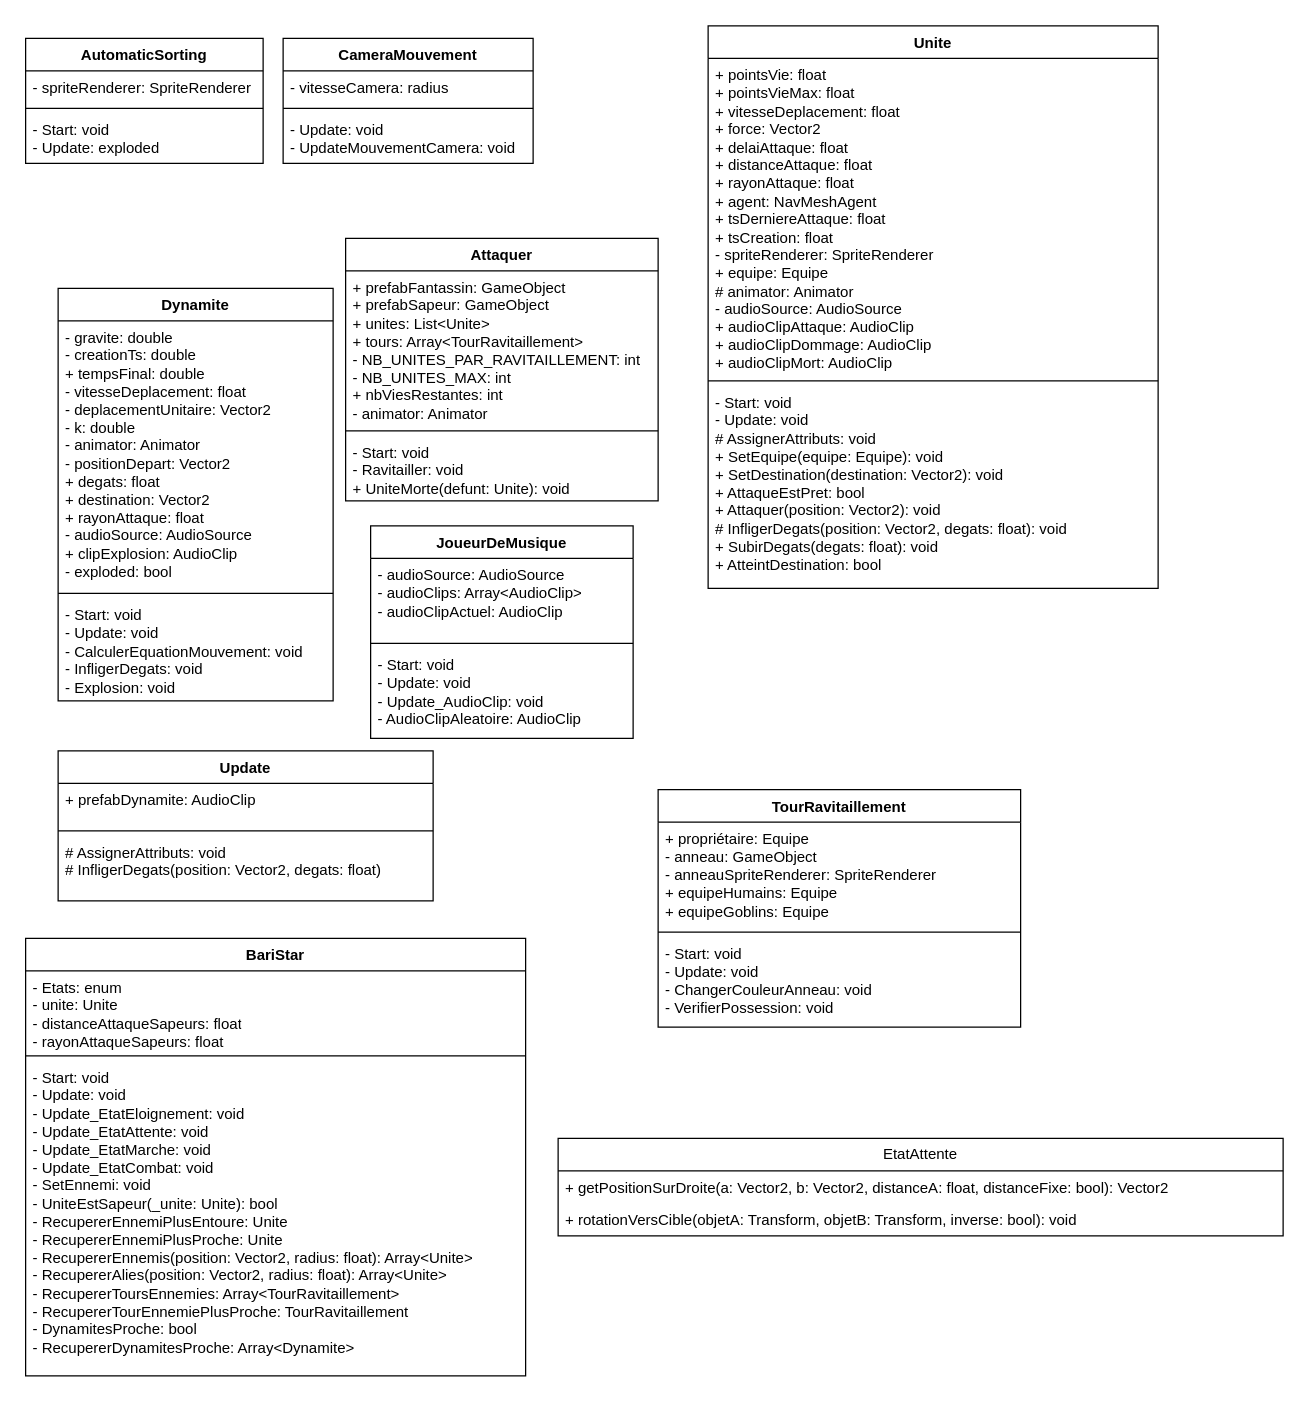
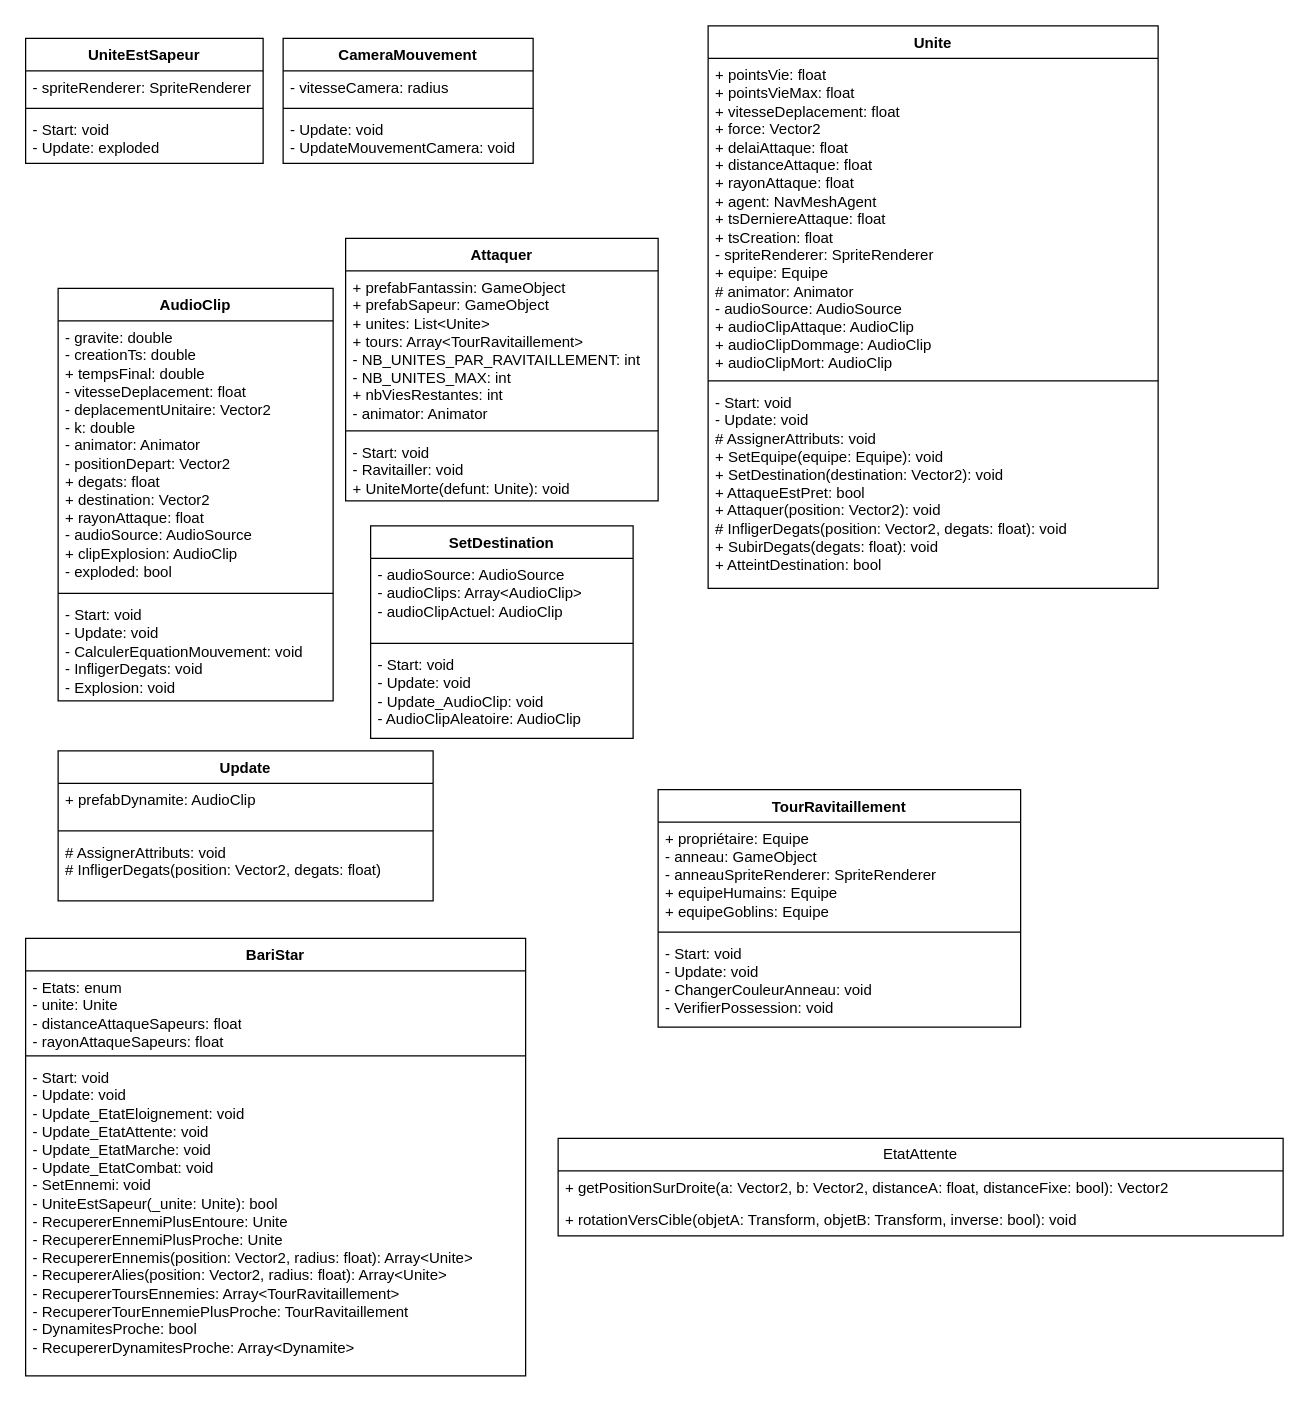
- <mxCell id="6" value="AutomaticSorting" style="swimlane;fontStyle=1;align=center;verticalAlign=top;childLayout=stackLayout;horizontal=1;startSize=26;horizontalStack=0;resizeParent=1;resizeParentMax=0;resizeLast=0;collapsible=1;marginBottom=0;whiteSpace=wrap;html=1;" vertex="1" parent="1"><mxGeometry x="20" y="30" width="190" height="100" as="geometry" /></mxCell>
+ <mxCell id="6" value="UniteEstSapeur" style="swimlane;fontStyle=1;align=center;verticalAlign=top;childLayout=stackLayout;horizontal=1;startSize=26;horizontalStack=0;resizeParent=1;resizeParentMax=0;resizeLast=0;collapsible=1;marginBottom=0;whiteSpace=wrap;html=1;" vertex="1" parent="1"><mxGeometry x="20" y="30" width="190" height="100" as="geometry" /></mxCell>
- <mxCell id="14" value="Dynamite" style="swimlane;fontStyle=1;align=center;verticalAlign=top;childLayout=stackLayout;horizontal=1;startSize=26;horizontalStack=0;resizeParent=1;resizeParentMax=0;resizeLast=0;collapsible=1;marginBottom=0;whiteSpace=wrap;html=1;" vertex="1" parent="1"><mxGeometry x="46" y="230" width="220" height="330" as="geometry" /></mxCell>
+ <mxCell id="14" value="AudioClip" style="swimlane;fontStyle=1;align=center;verticalAlign=top;childLayout=stackLayout;horizontal=1;startSize=26;horizontalStack=0;resizeParent=1;resizeParentMax=0;resizeLast=0;collapsible=1;marginBottom=0;whiteSpace=wrap;html=1;" vertex="1" parent="1"><mxGeometry x="46" y="230" width="220" height="330" as="geometry" /></mxCell>
- <mxCell id="22" value="JoueurDeMusique" style="swimlane;fontStyle=1;align=center;verticalAlign=top;childLayout=stackLayout;horizontal=1;startSize=26;horizontalStack=0;resizeParent=1;resizeParentMax=0;resizeLast=0;collapsible=1;marginBottom=0;whiteSpace=wrap;html=1;" vertex="1" parent="1"><mxGeometry x="296" y="420" width="210" height="170" as="geometry" /></mxCell>
+ <mxCell id="22" value="SetDestination" style="swimlane;fontStyle=1;align=center;verticalAlign=top;childLayout=stackLayout;horizontal=1;startSize=26;horizontalStack=0;resizeParent=1;resizeParentMax=0;resizeLast=0;collapsible=1;marginBottom=0;whiteSpace=wrap;html=1;" vertex="1" parent="1"><mxGeometry x="296" y="420" width="210" height="170" as="geometry" /></mxCell>
